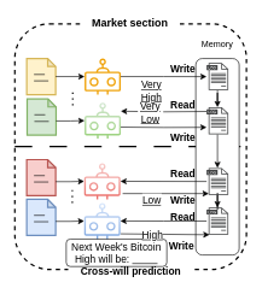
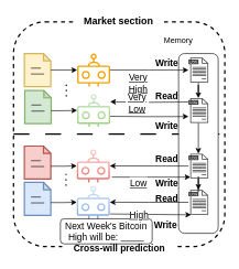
- <mxCell id="61" value="Memory" style="text;html=1;strokeColor=none;fillColor=none;align=center;verticalAlign=middle;whiteSpace=wrap;rounded=0;" parent="1" vertex="1"><mxGeometry x="279.06" y="51" width="41.87" height="20" as="geometry" /></mxCell>
+ <mxCell id="61" value="Memory" style="text;html=1;strokeColor=none;fillColor=none;align=center;verticalAlign=middle;whiteSpace=wrap;rounded=0;" parent="1" vertex="1"><mxGeometry x="249.06" y="51" width="41.87" height="20" as="geometry" /></mxCell>
